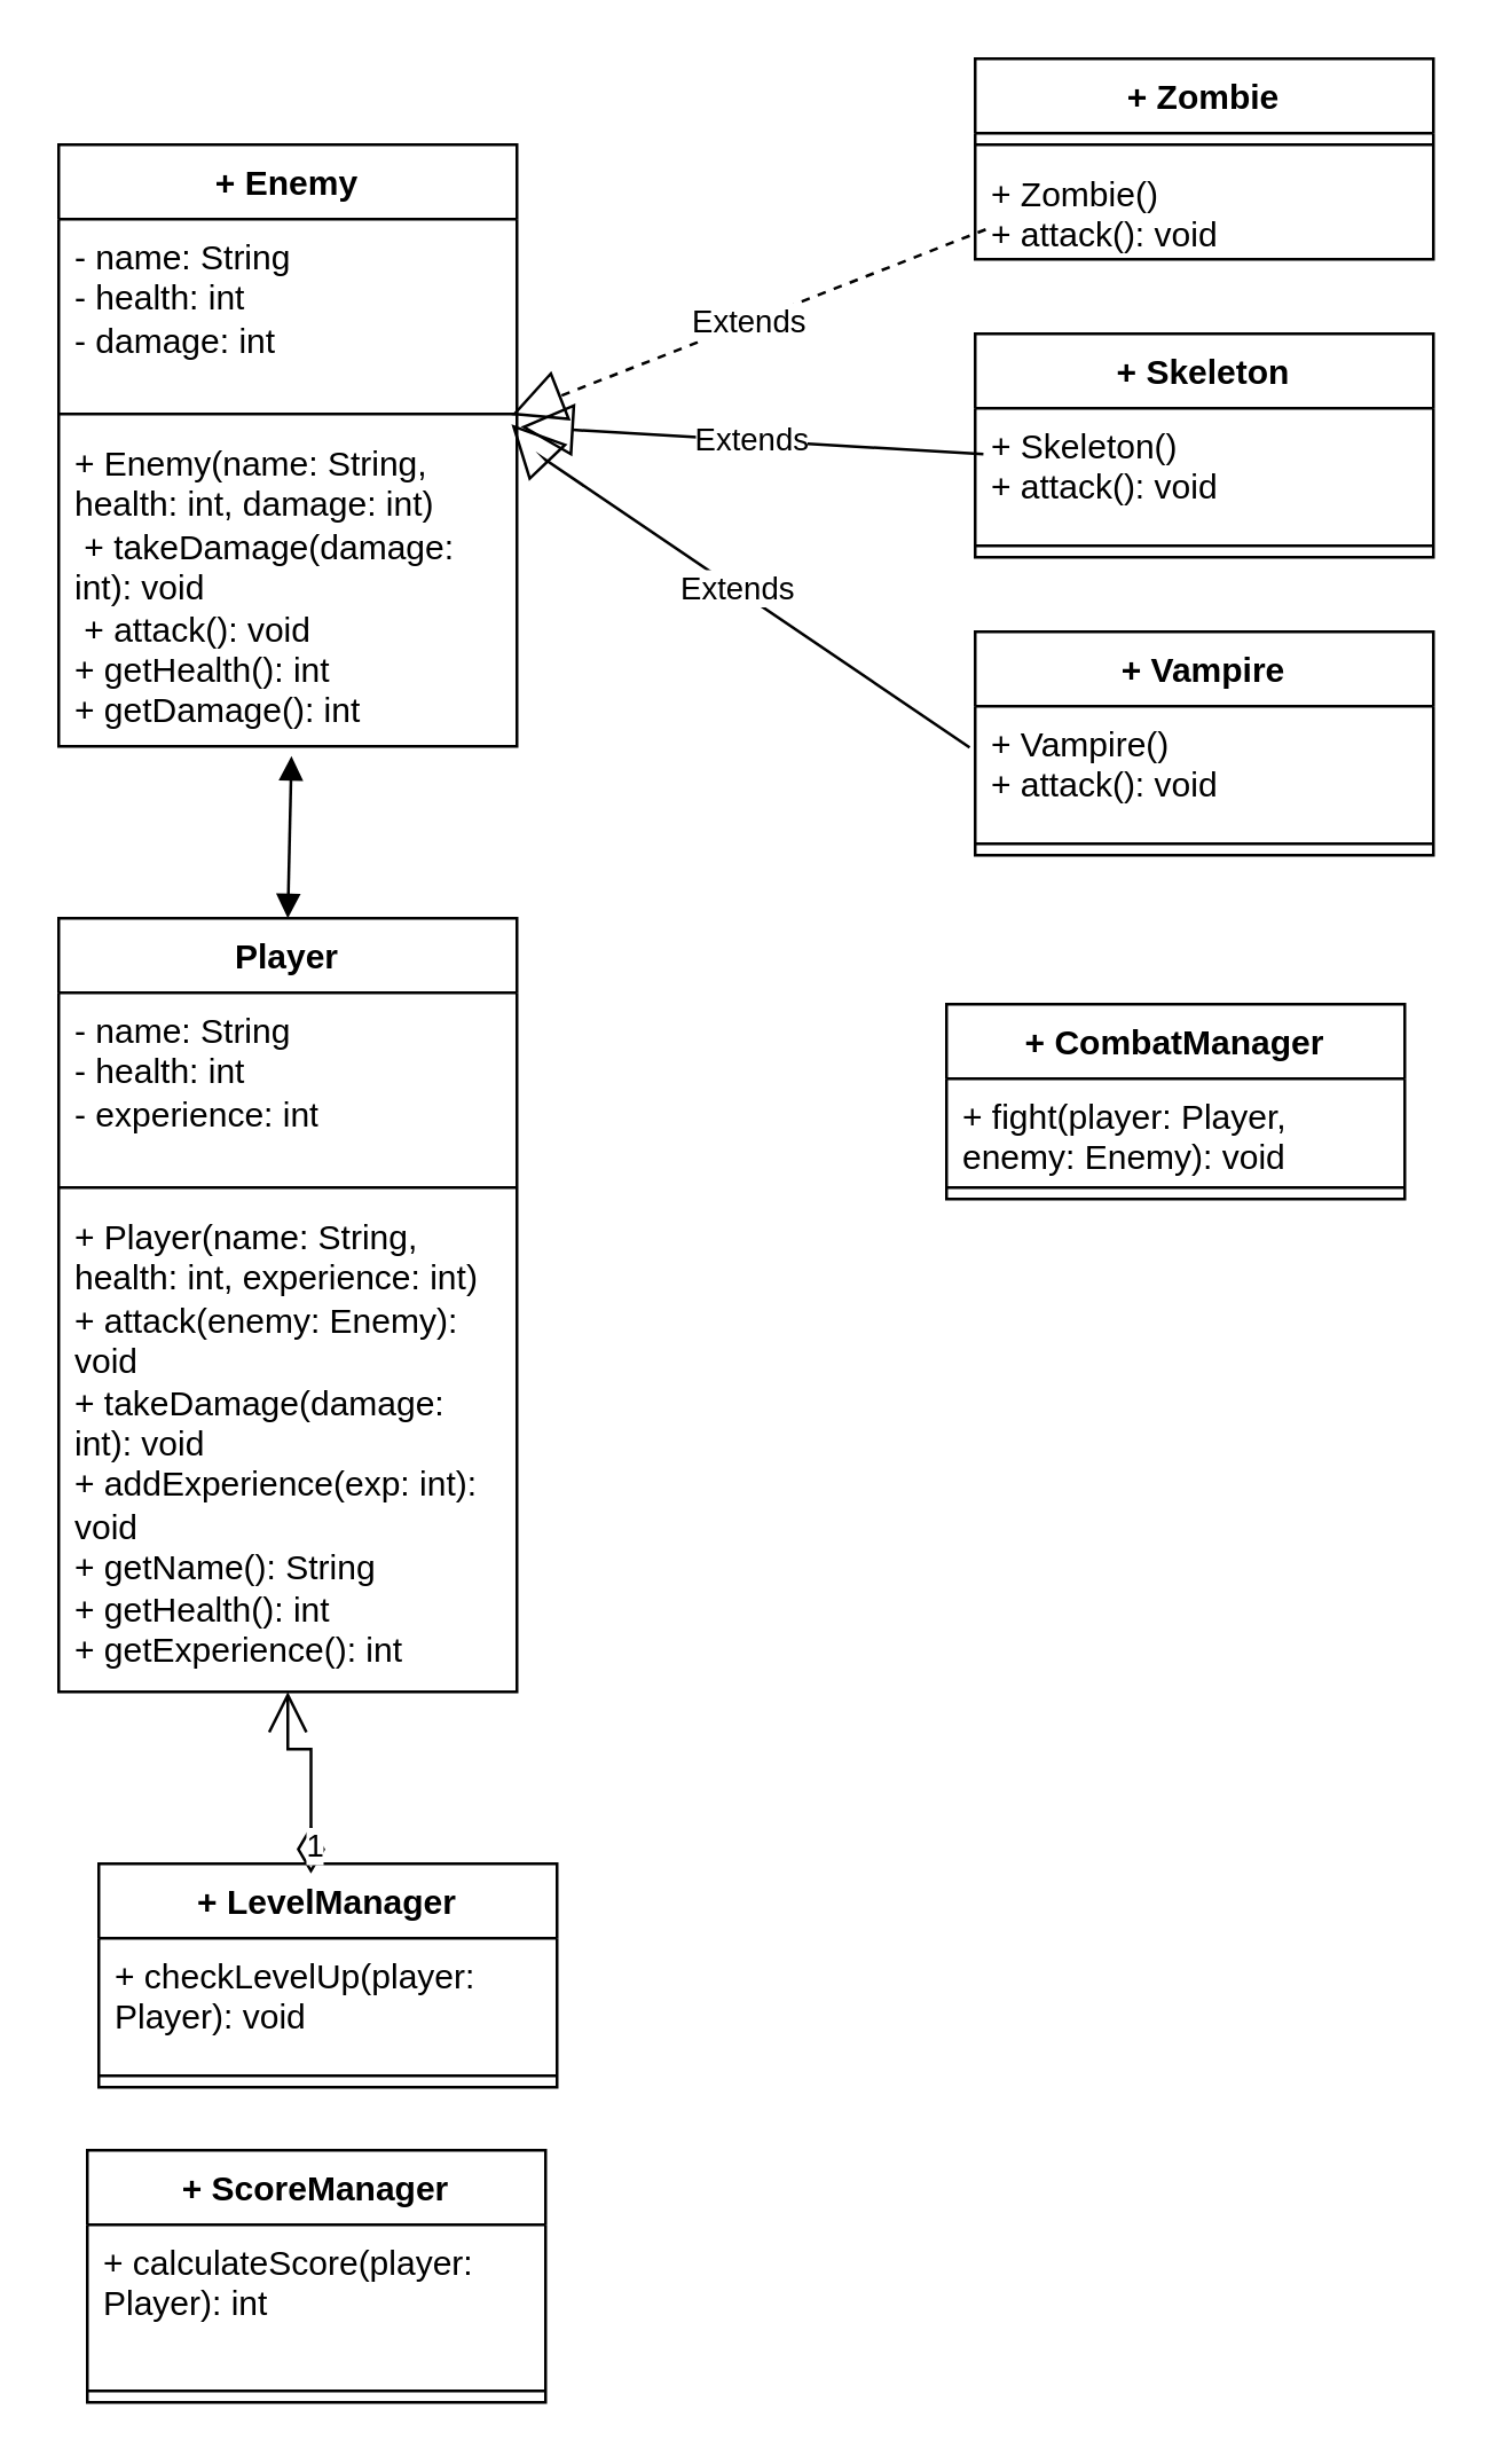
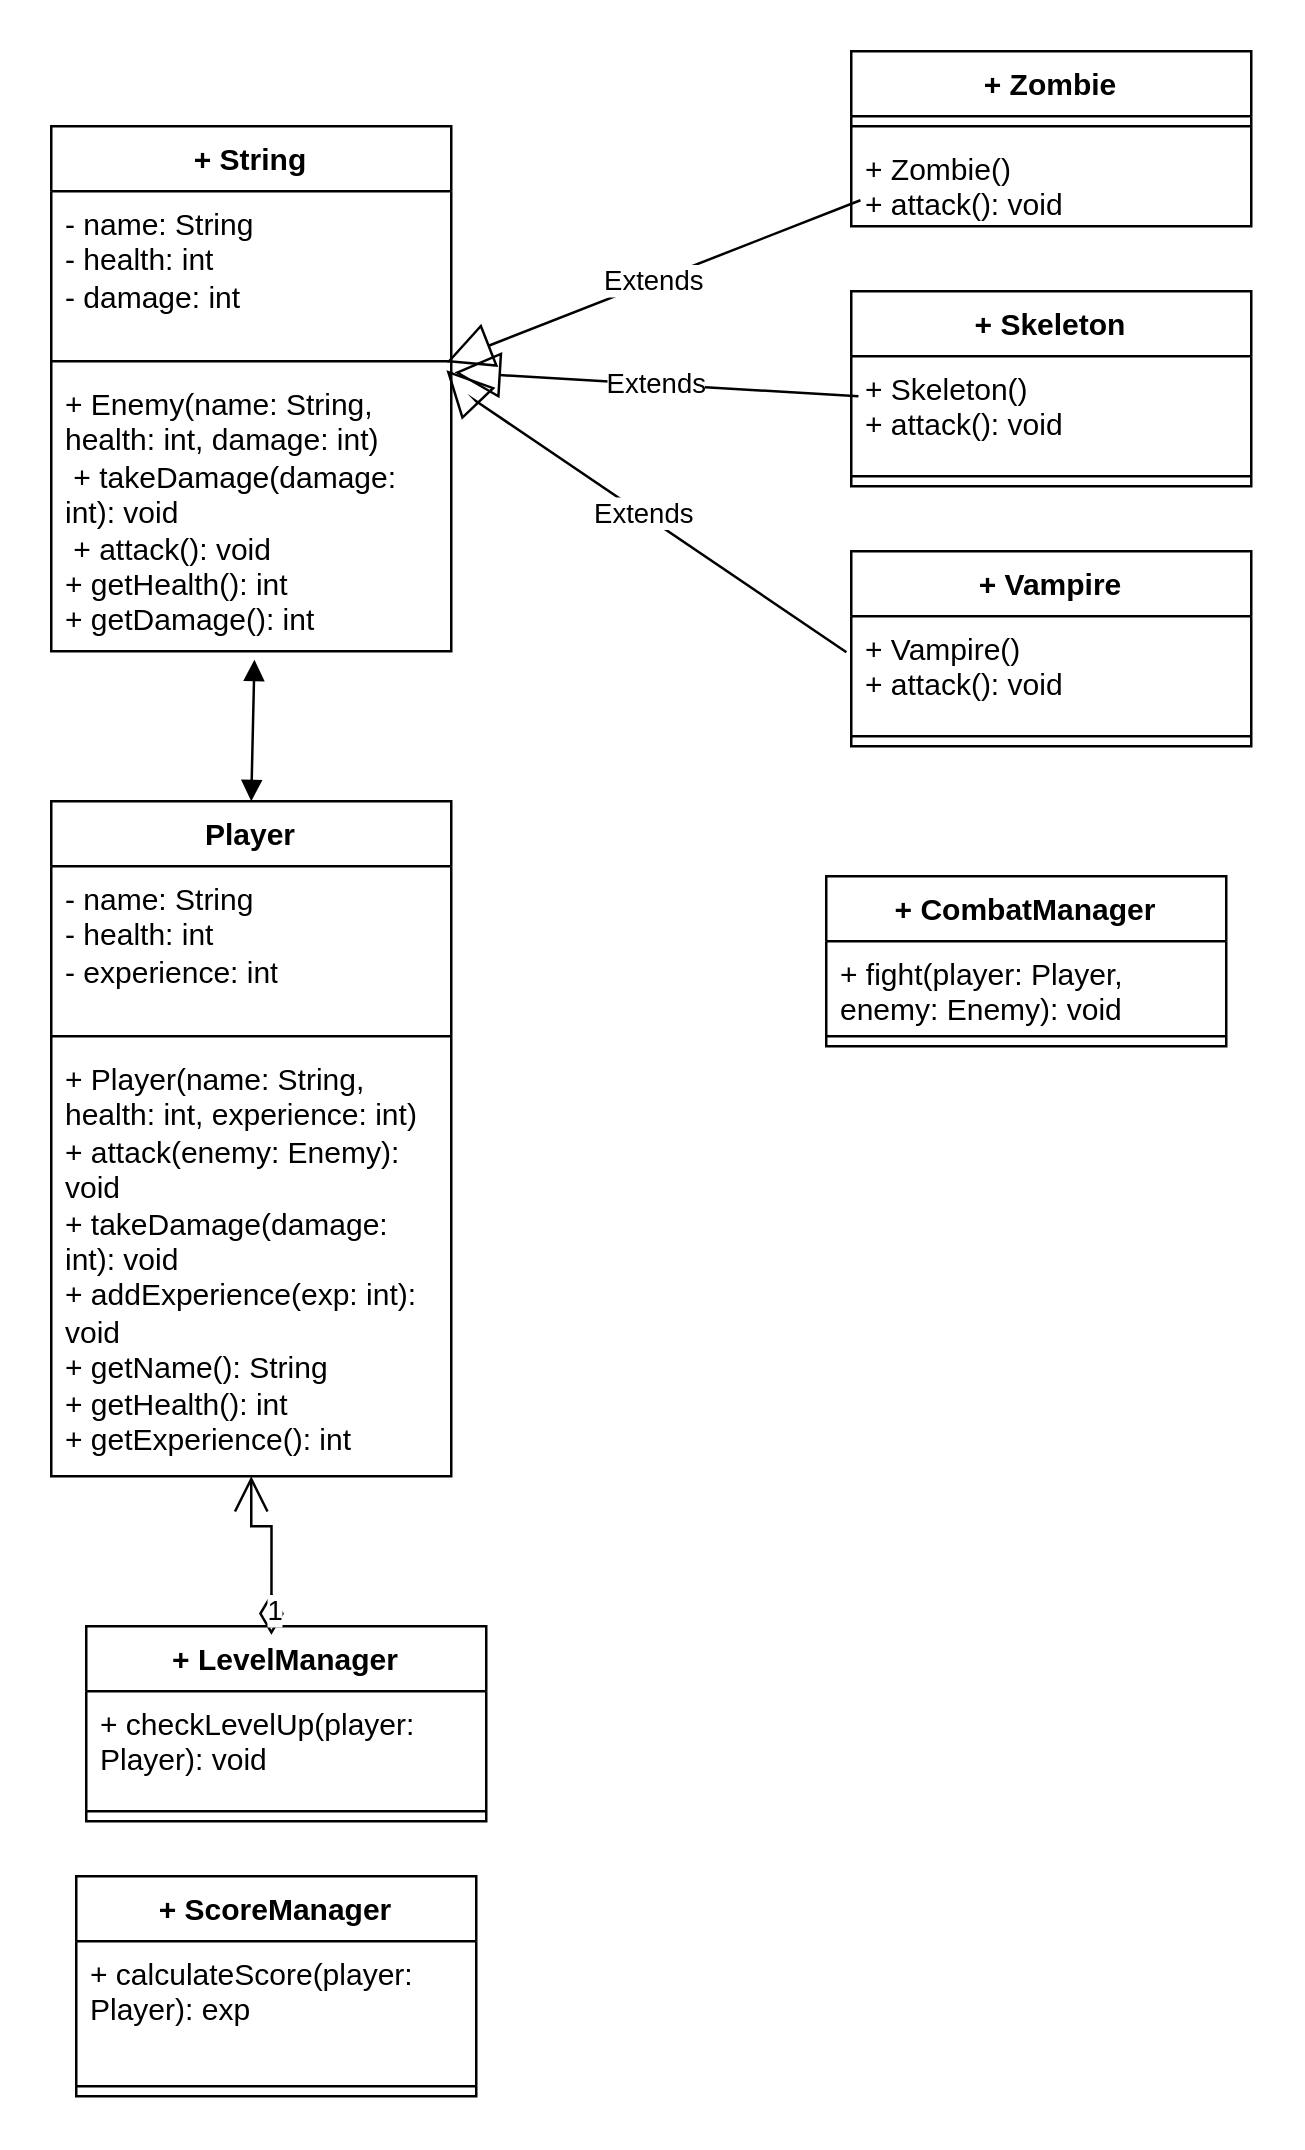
- <mxCell id="15" value="+ Enemy" style="swimlane;fontStyle=1;align=center;verticalAlign=top;childLayout=stackLayout;horizontal=1;startSize=26;horizontalStack=0;resizeParent=1;resizeParentMax=0;resizeLast=0;collapsible=1;marginBottom=0;whiteSpace=wrap;html=1;" vertex="1" parent="1"><mxGeometry x="20" y="50" width="160" height="210" as="geometry" /></mxCell>
+ <mxCell id="15" value="+ String" style="swimlane;fontStyle=1;align=center;verticalAlign=top;childLayout=stackLayout;horizontal=1;startSize=26;horizontalStack=0;resizeParent=1;resizeParentMax=0;resizeLast=0;collapsible=1;marginBottom=0;whiteSpace=wrap;html=1;" vertex="1" parent="1"><mxGeometry x="20" y="50" width="160" height="210" as="geometry" /></mxCell>
- <mxCell id="29" value="Extends" style="endArrow=block;endSize=16;endFill=0;html=1;rounded=0;entryX=0.988;entryY=1.069;entryDx=0;entryDy=0;exitX=0.023;exitY=0.711;exitDx=0;exitDy=0;exitPerimeter=0;entryPerimeter=0;dashed=1;" edge="1" parent="1" source="14" target="16"><mxGeometry width="160" relative="1" as="geometry"><mxPoint x="170" y="130" as="sourcePoint" /><mxPoint x="330" y="130" as="targetPoint" /><Array as="points" /></mxGeometry></mxCell>
+ <mxCell id="29" value="Extends" style="endArrow=block;endSize=16;endFill=0;html=1;rounded=0;entryX=0.988;entryY=1.069;entryDx=0;entryDy=0;exitX=0.023;exitY=0.711;exitDx=0;exitDy=0;exitPerimeter=0;entryPerimeter=0;" edge="1" parent="1" source="14" target="16"><mxGeometry width="160" relative="1" as="geometry"><mxPoint x="170" y="130" as="sourcePoint" /><mxPoint x="330" y="130" as="targetPoint" /><Array as="points" /></mxGeometry></mxCell>
- <mxCell id="23" value="+ calculateScore(player: Player): int" style="text;strokeColor=none;fillColor=none;align=left;verticalAlign=top;spacingLeft=4;spacingRight=4;overflow=hidden;rotatable=0;points=[[0,0.5],[1,0.5]];portConstraint=eastwest;whiteSpace=wrap;html=1;" vertex="1" parent="22"><mxGeometry y="26" width="160" height="54" as="geometry" /></mxCell>
+ <mxCell id="23" value="+ calculateScore(player: Player): exp" style="text;strokeColor=none;fillColor=none;align=left;verticalAlign=top;spacingLeft=4;spacingRight=4;overflow=hidden;rotatable=0;points=[[0,0.5],[1,0.5]];portConstraint=eastwest;whiteSpace=wrap;html=1;" vertex="1" parent="22"><mxGeometry y="26" width="160" height="54" as="geometry" /></mxCell>
